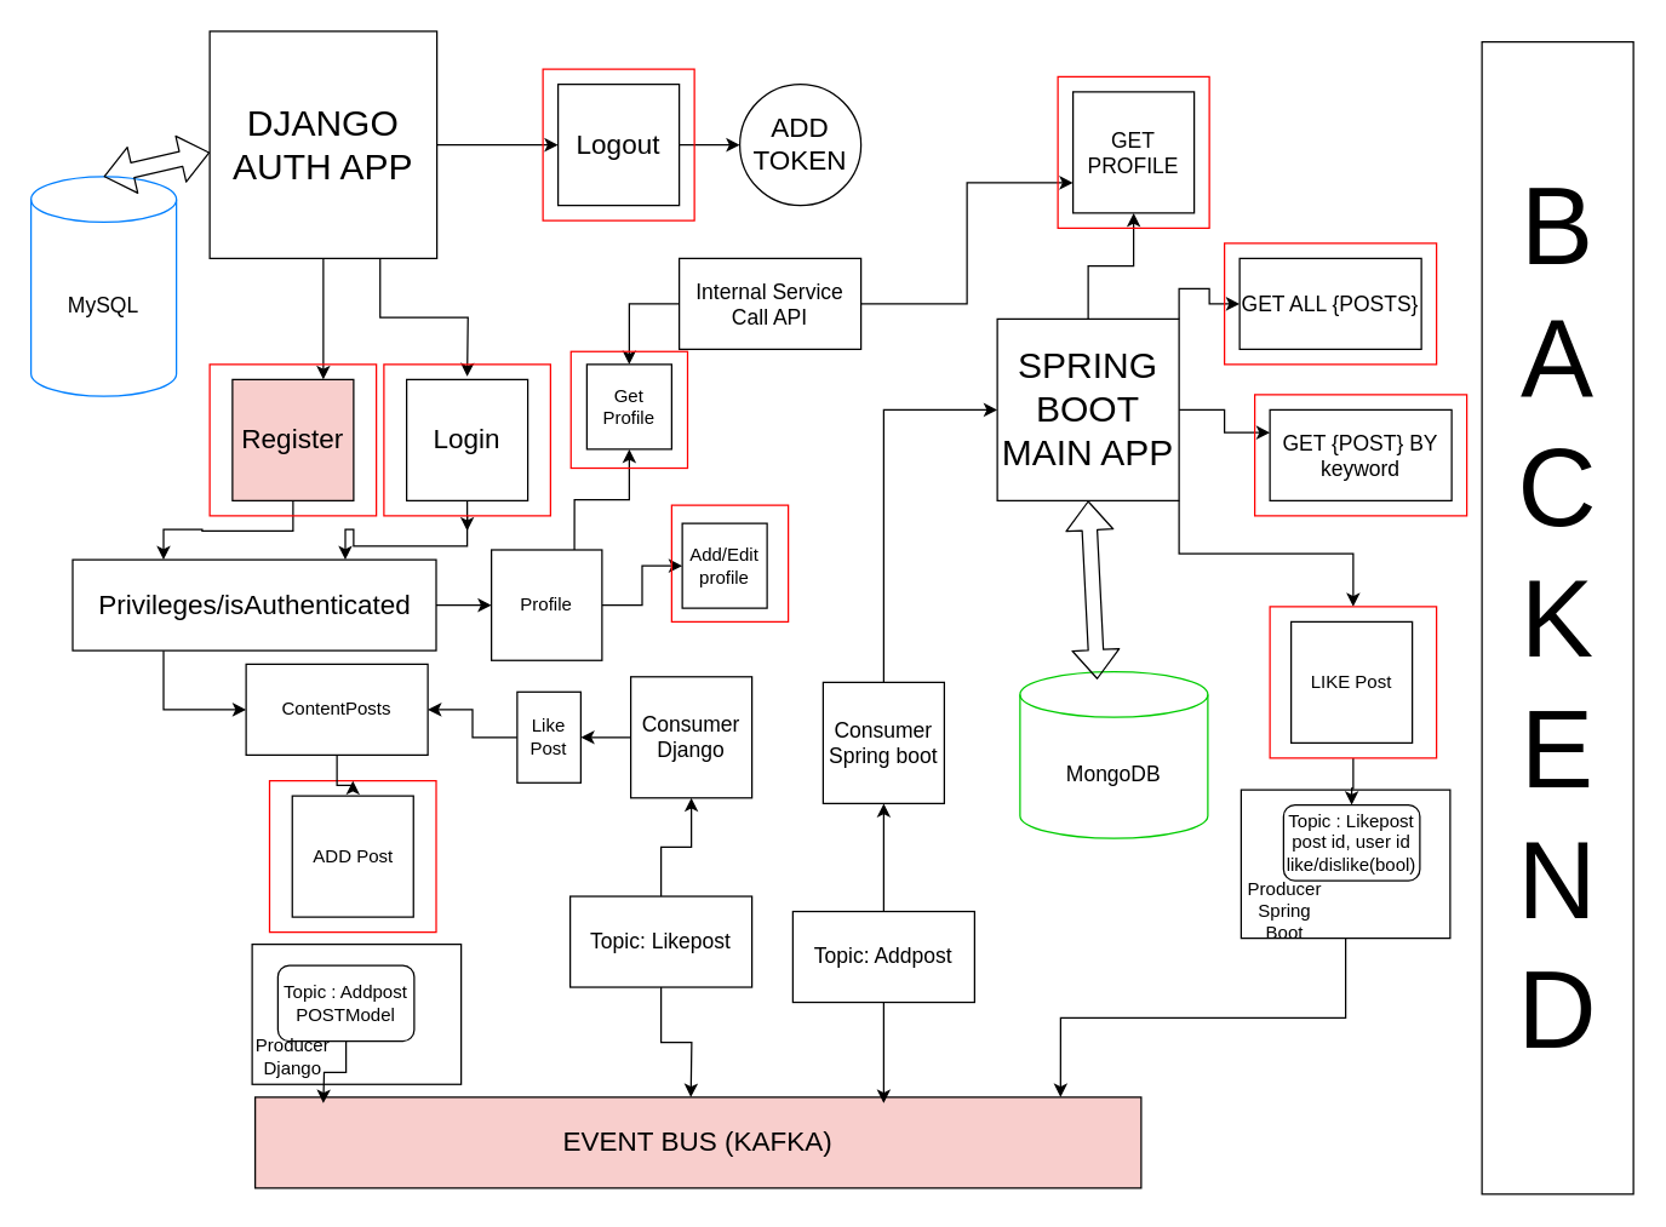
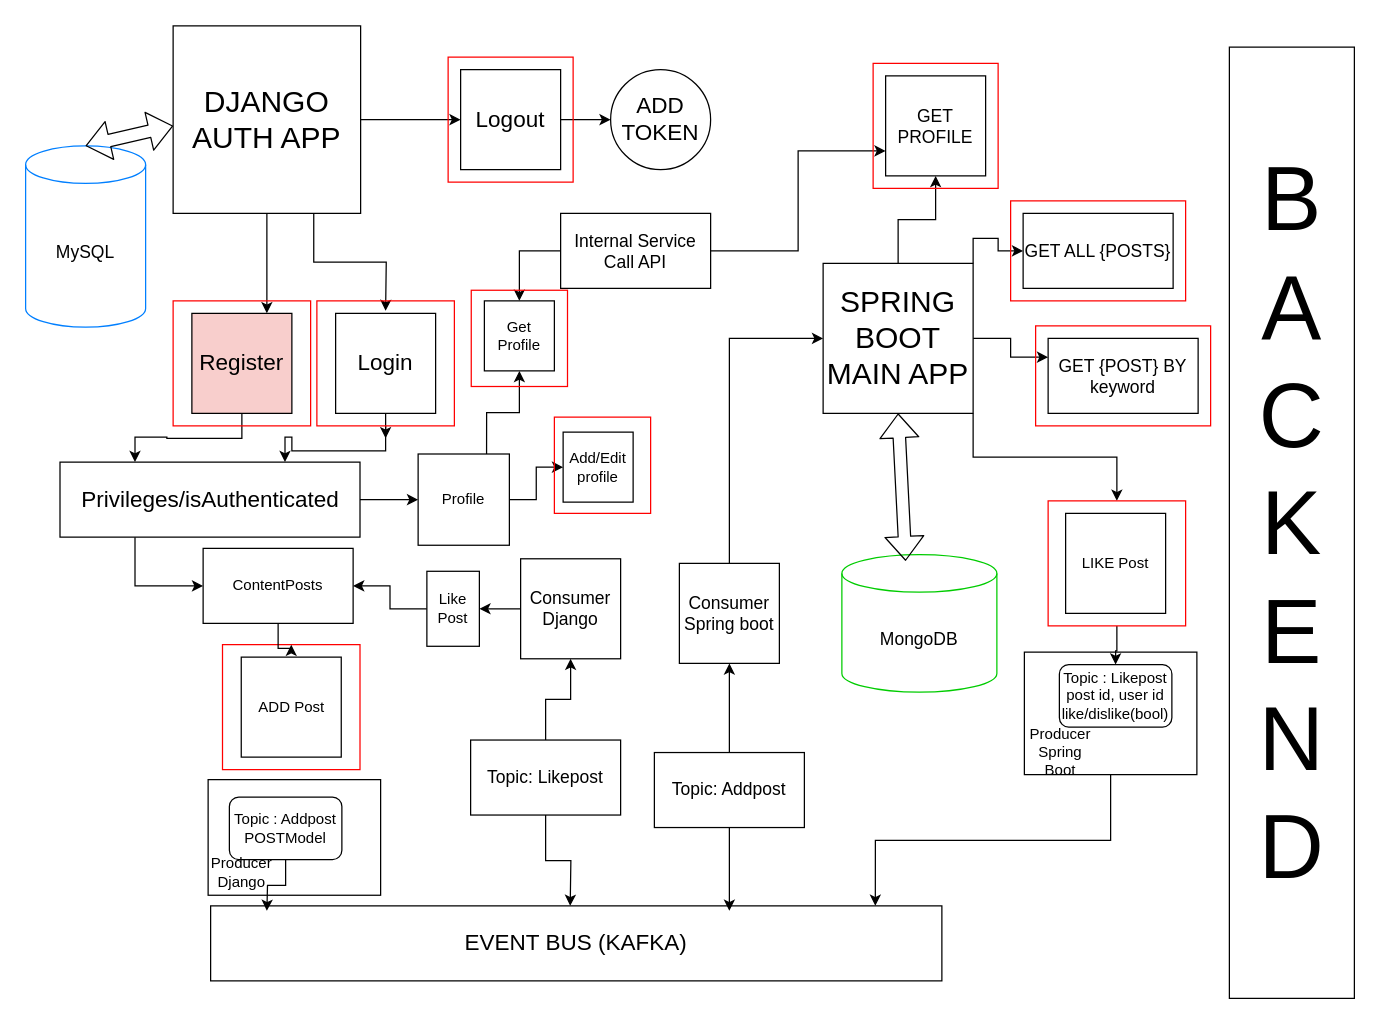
- <mxCell id="69" value="Profile" style="whiteSpace=wrap;html=1;aspect=fixed;fillColor=#ffffff;" vertex="1" parent="1"><mxGeometry x="324" y="362.5" width="73" height="73" as="geometry" /></mxCell>
+ <mxCell id="69" value="Profile" style="whiteSpace=wrap;html=1;aspect=fixed;fillColor=#ffffff;" vertex="1" parent="1"><mxGeometry x="334" y="362.5" width="73" height="73" as="geometry" /></mxCell>
- <mxCell id="44" value="&lt;font style=&quot;font-size: 72px&quot;&gt;B&lt;br&gt;A&lt;br&gt;C&lt;br&gt;K&lt;br&gt;E&lt;br&gt;N&lt;br&gt;D&lt;/font&gt;" style="rounded=0;whiteSpace=wrap;html=1;fontSize=14;strokeColor=#000000;strokeWidth=1;fillColor=none;" parent="1" vertex="1"><mxGeometry x="978" y="27" width="100" height="761" as="geometry" /></mxCell>
+ <mxCell id="44" value="&lt;font style=&quot;font-size: 72px&quot;&gt;B&lt;br&gt;A&lt;br&gt;C&lt;br&gt;K&lt;br&gt;E&lt;br&gt;N&lt;br&gt;D&lt;/font&gt;" style="rounded=0;whiteSpace=wrap;html=1;fontSize=14;strokeColor=#000000;strokeWidth=1;fillColor=none;" parent="1" vertex="1"><mxGeometry x="983" y="37" width="100" height="761" as="geometry" /></mxCell>
- <mxCell id="19" value="&lt;font style=&quot;font-size: 18px&quot;&gt;EVENT BUS (KAFKA)&lt;/font&gt;" style="rounded=0;whiteSpace=wrap;html=1;fillColor=#f8cecc;" parent="1" vertex="1"><mxGeometry x="168" y="724" width="585" height="60" as="geometry" /></mxCell>
+ <mxCell id="19" value="&lt;font style=&quot;font-size: 18px&quot;&gt;EVENT BUS (KAFKA)&lt;/font&gt;" style="rounded=0;whiteSpace=wrap;html=1;" parent="1" vertex="1"><mxGeometry x="168" y="724" width="585" height="60" as="geometry" /></mxCell>
